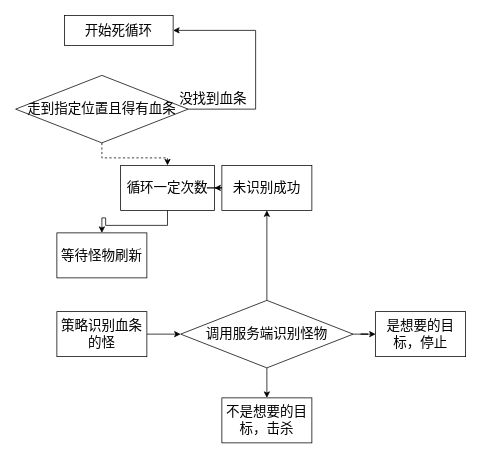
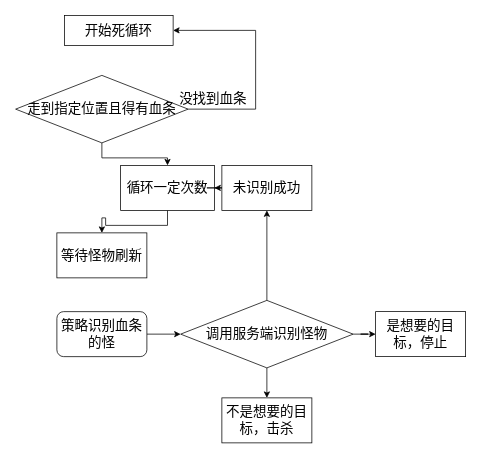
- <mxCell id="4" value="" style="edgeStyle=orthogonalEdgeStyle;rounded=0;orthogonalLoop=1;jettySize=auto;html=1;fontSize=18;dashed=1;" edge="1" parent="1" source="5" target="15"><mxGeometry relative="1" as="geometry" /></mxCell>
+ <mxCell id="4" value="" style="edgeStyle=orthogonalEdgeStyle;rounded=0;orthogonalLoop=1;jettySize=auto;html=1;fontSize=18;" edge="1" parent="1" source="5" target="15"><mxGeometry relative="1" as="geometry" /></mxCell>
- <mxCell id="9" value="策略识别血条的怪" style="whiteSpace=wrap;html=1;fontSize=18;" vertex="1" parent="1"><mxGeometry x="75" y="415" width="120" height="60" as="geometry" /></mxCell>
+ <mxCell id="9" value="策略识别血条的怪" style="whiteSpace=wrap;html=1;fontSize=18;rounded=1;" vertex="1" parent="1"><mxGeometry x="75" y="415" width="120" height="60" as="geometry" /></mxCell>
